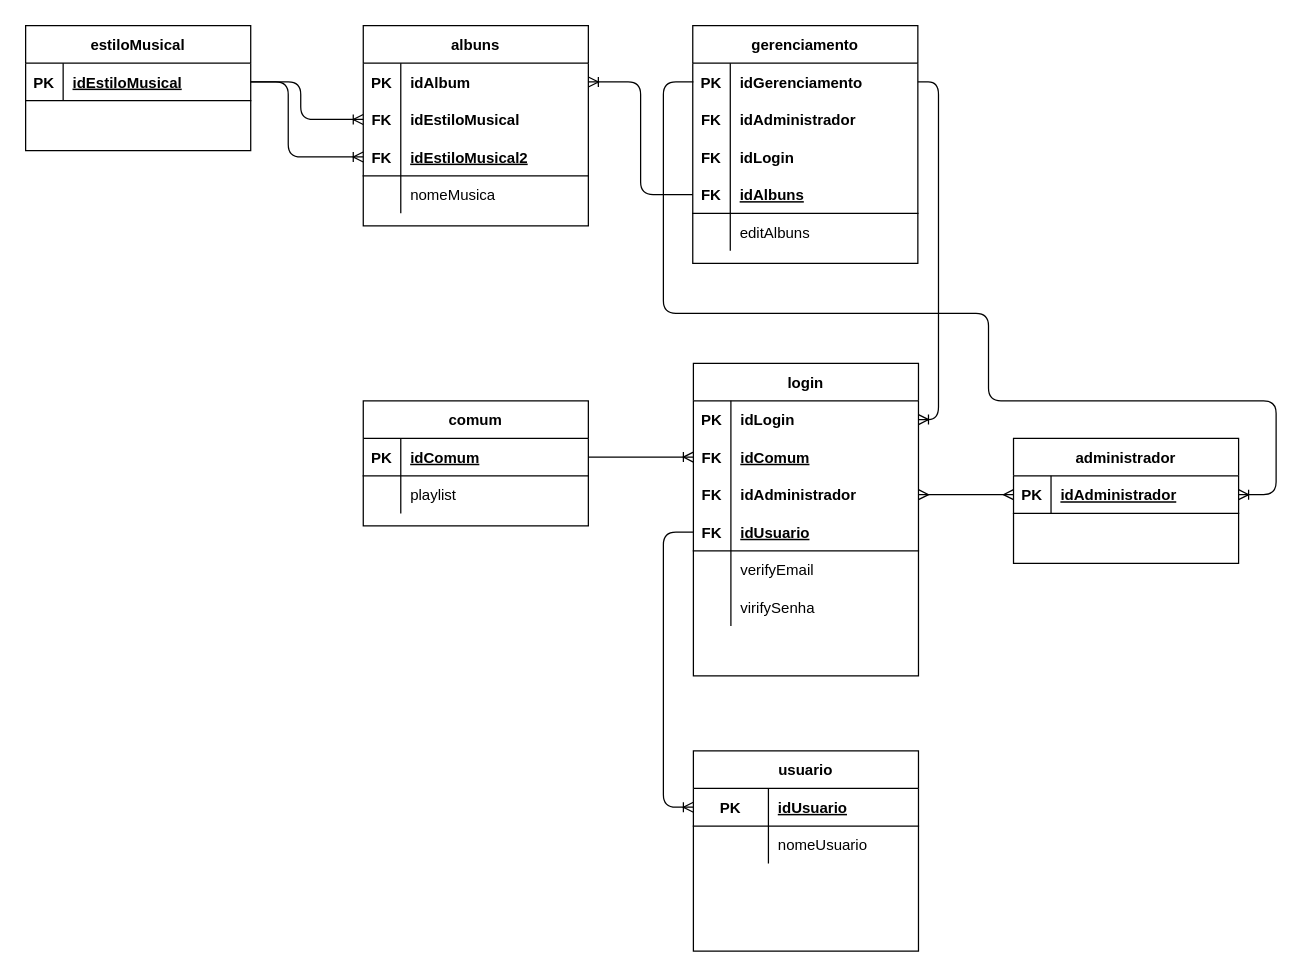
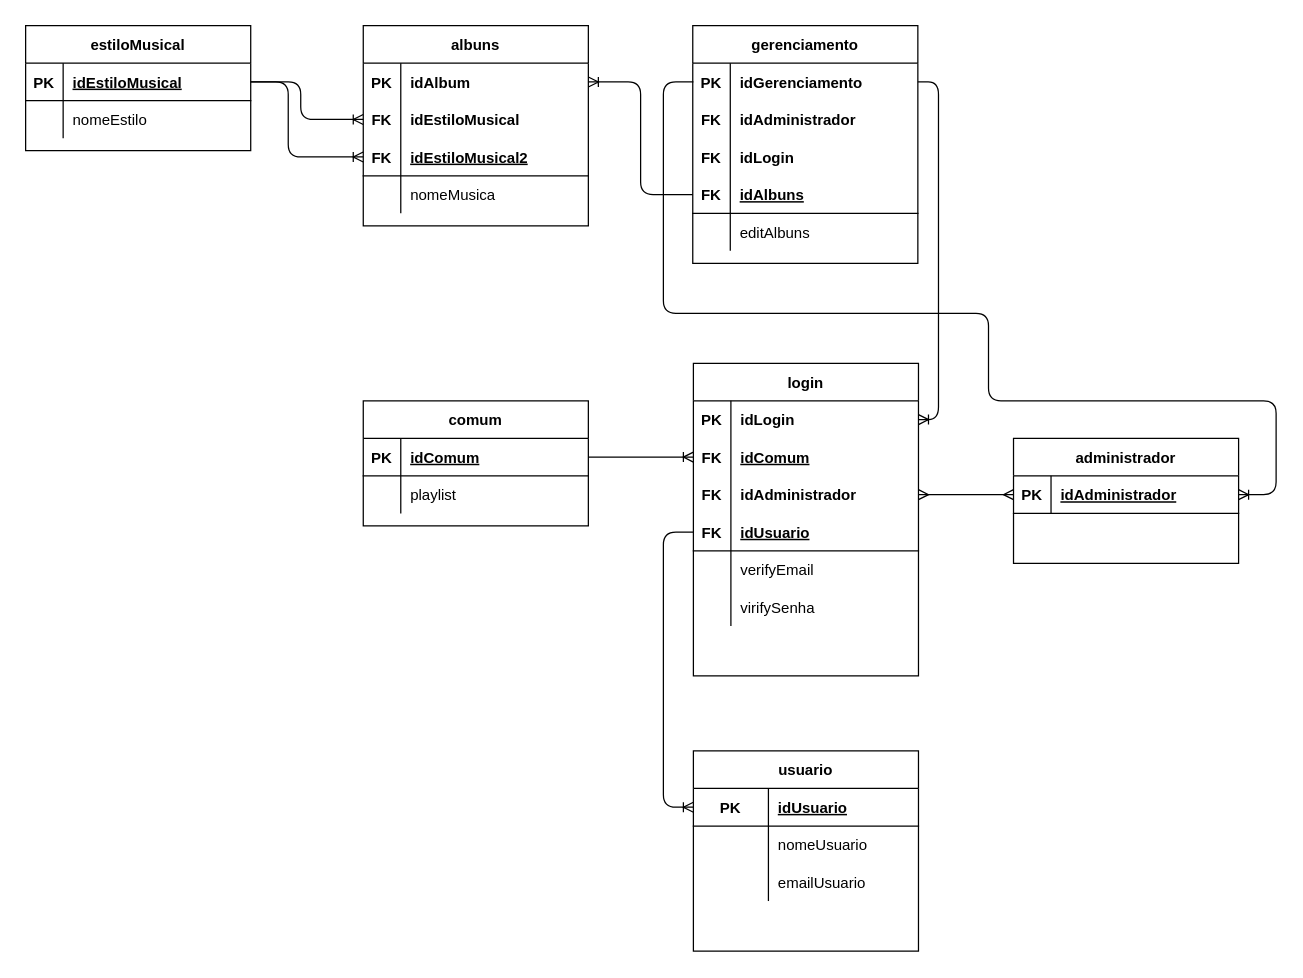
+ <mxCell id="21" value="nomeEstilo" style="shape=partialRectangle;connectable=0;fillColor=none;top=0;left=0;bottom=0;right=0;align=left;spacingLeft=6;overflow=hidden;" parent="19" vertex="1"><mxGeometry x="30" width="150" height="30" as="geometry" /></mxCell>
+ <mxCell id="52" value="emailUsuario" style="shape=partialRectangle;connectable=0;fillColor=none;top=0;left=0;bottom=0;right=0;align=left;spacingLeft=6;overflow=hidden;" parent="50" vertex="1"><mxGeometry x="60" width="120" height="30" as="geometry" /></mxCell>
